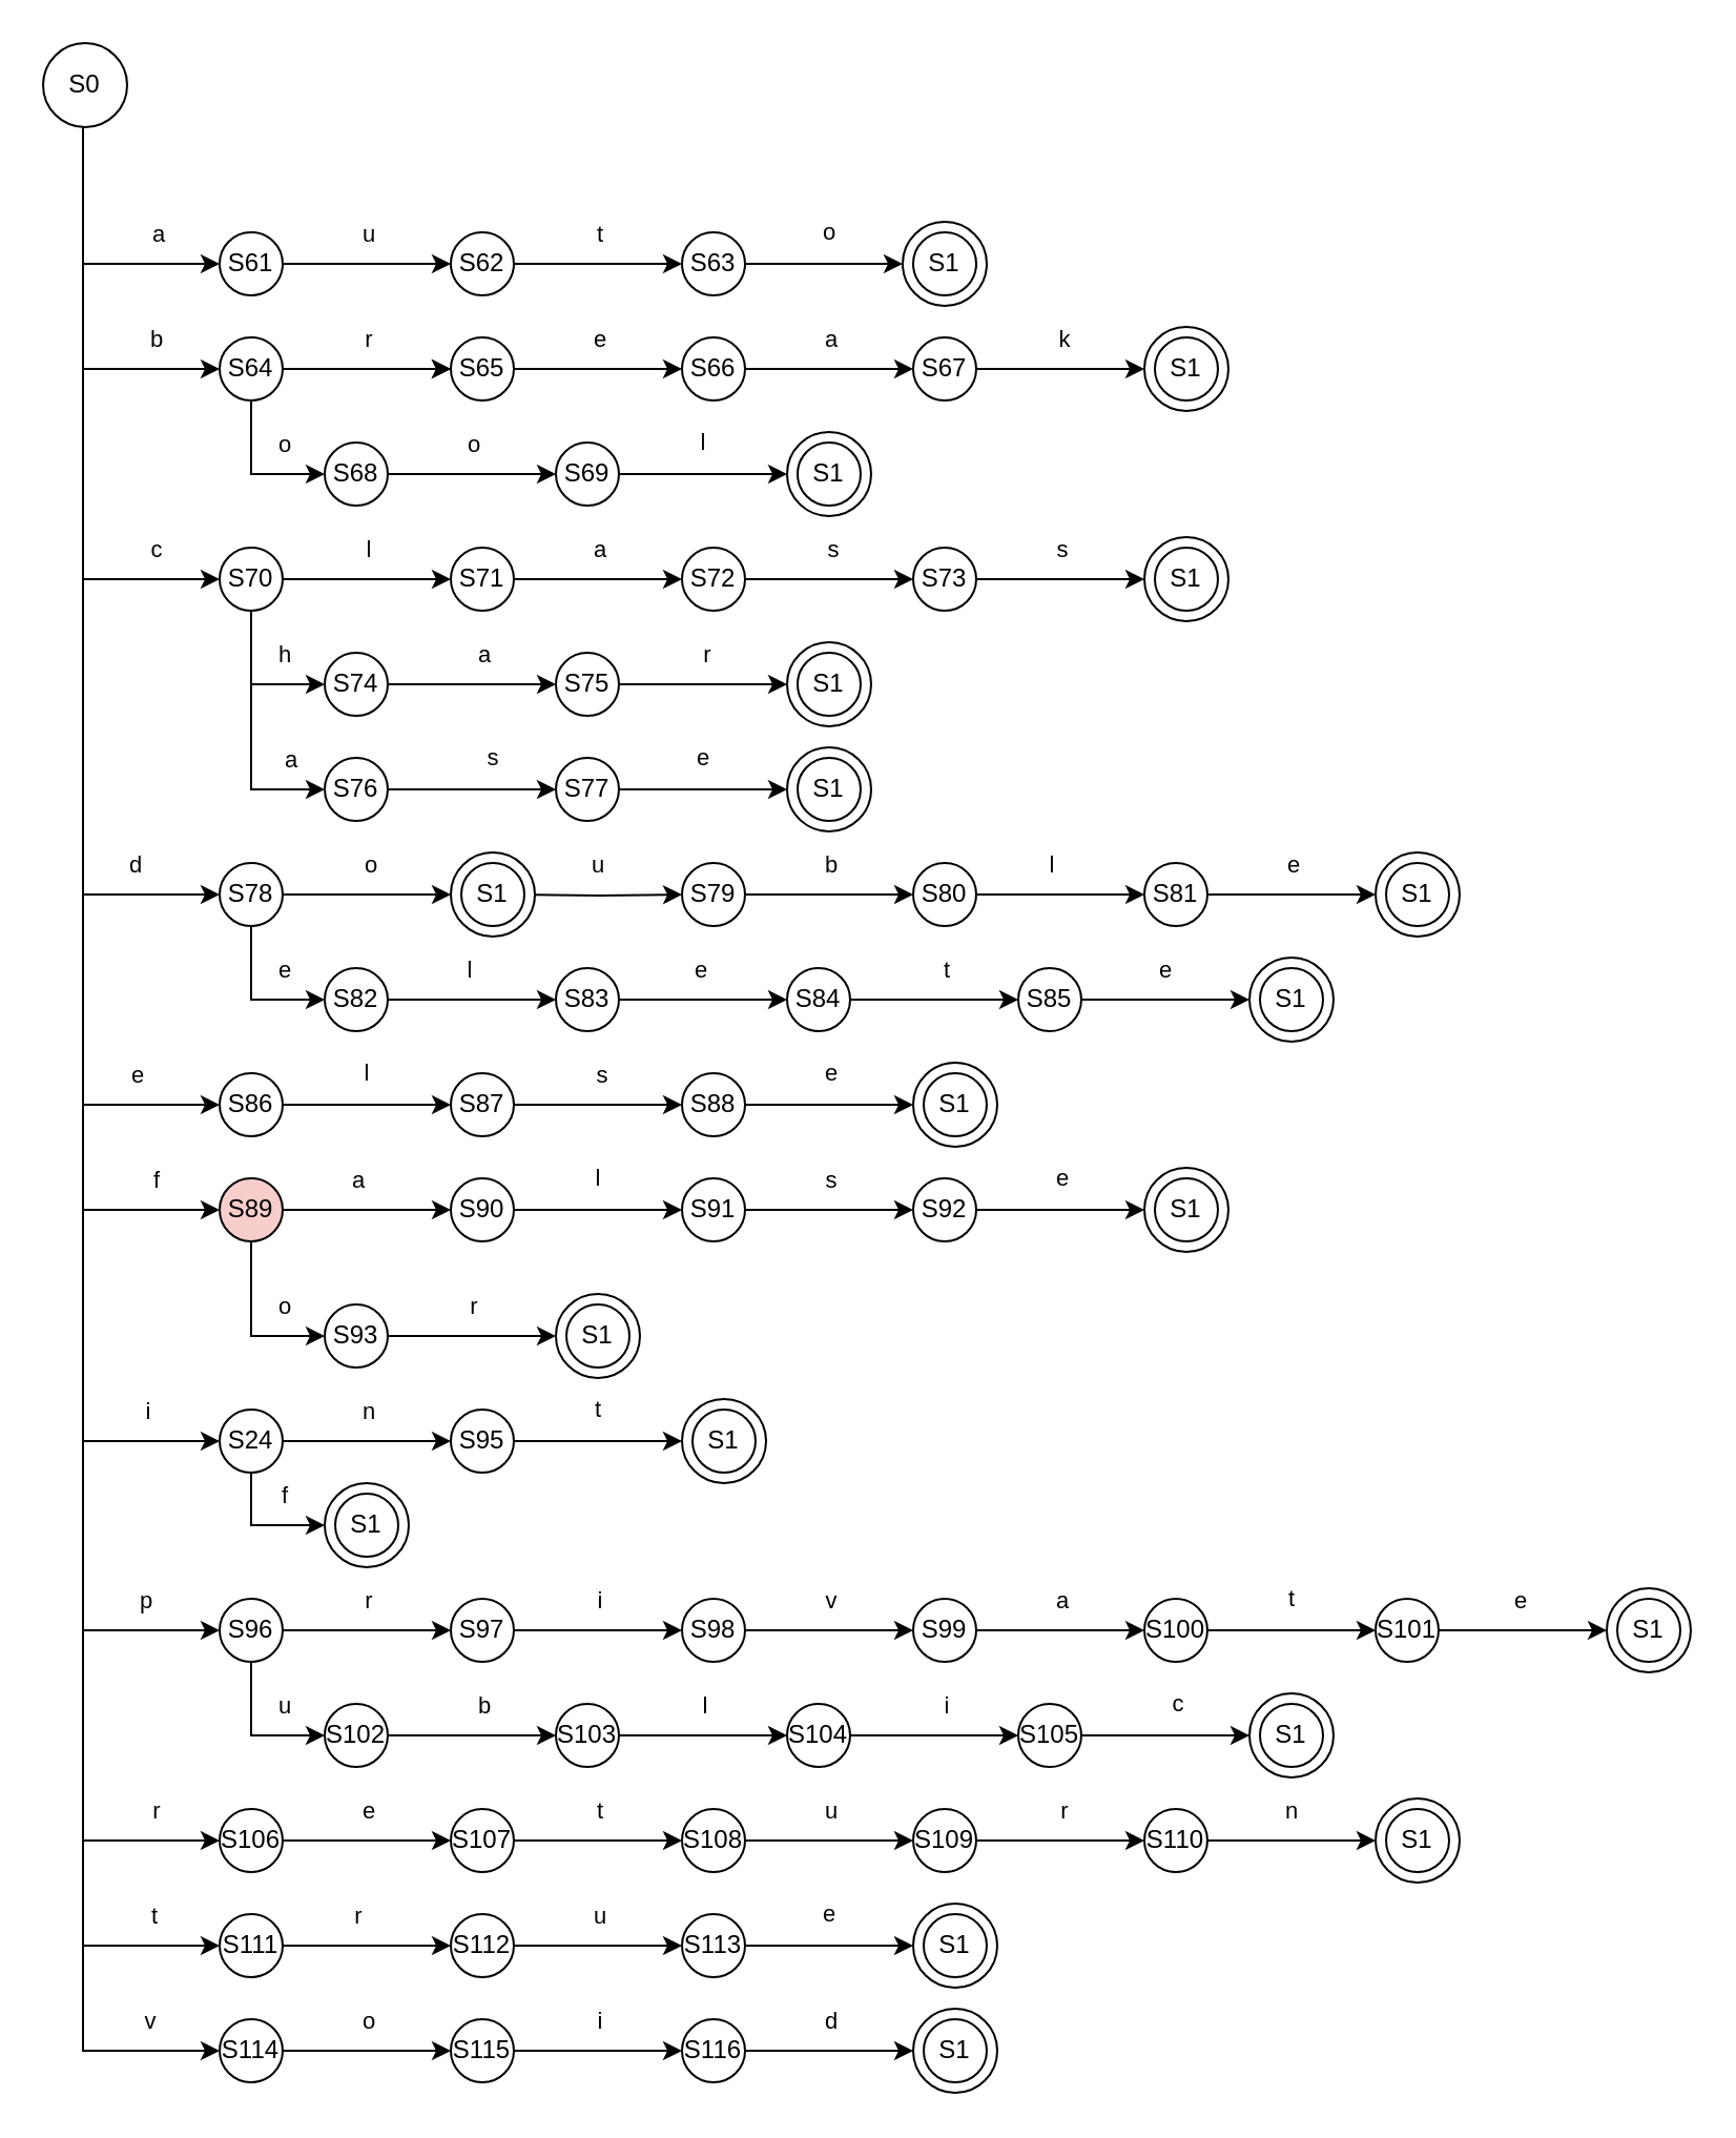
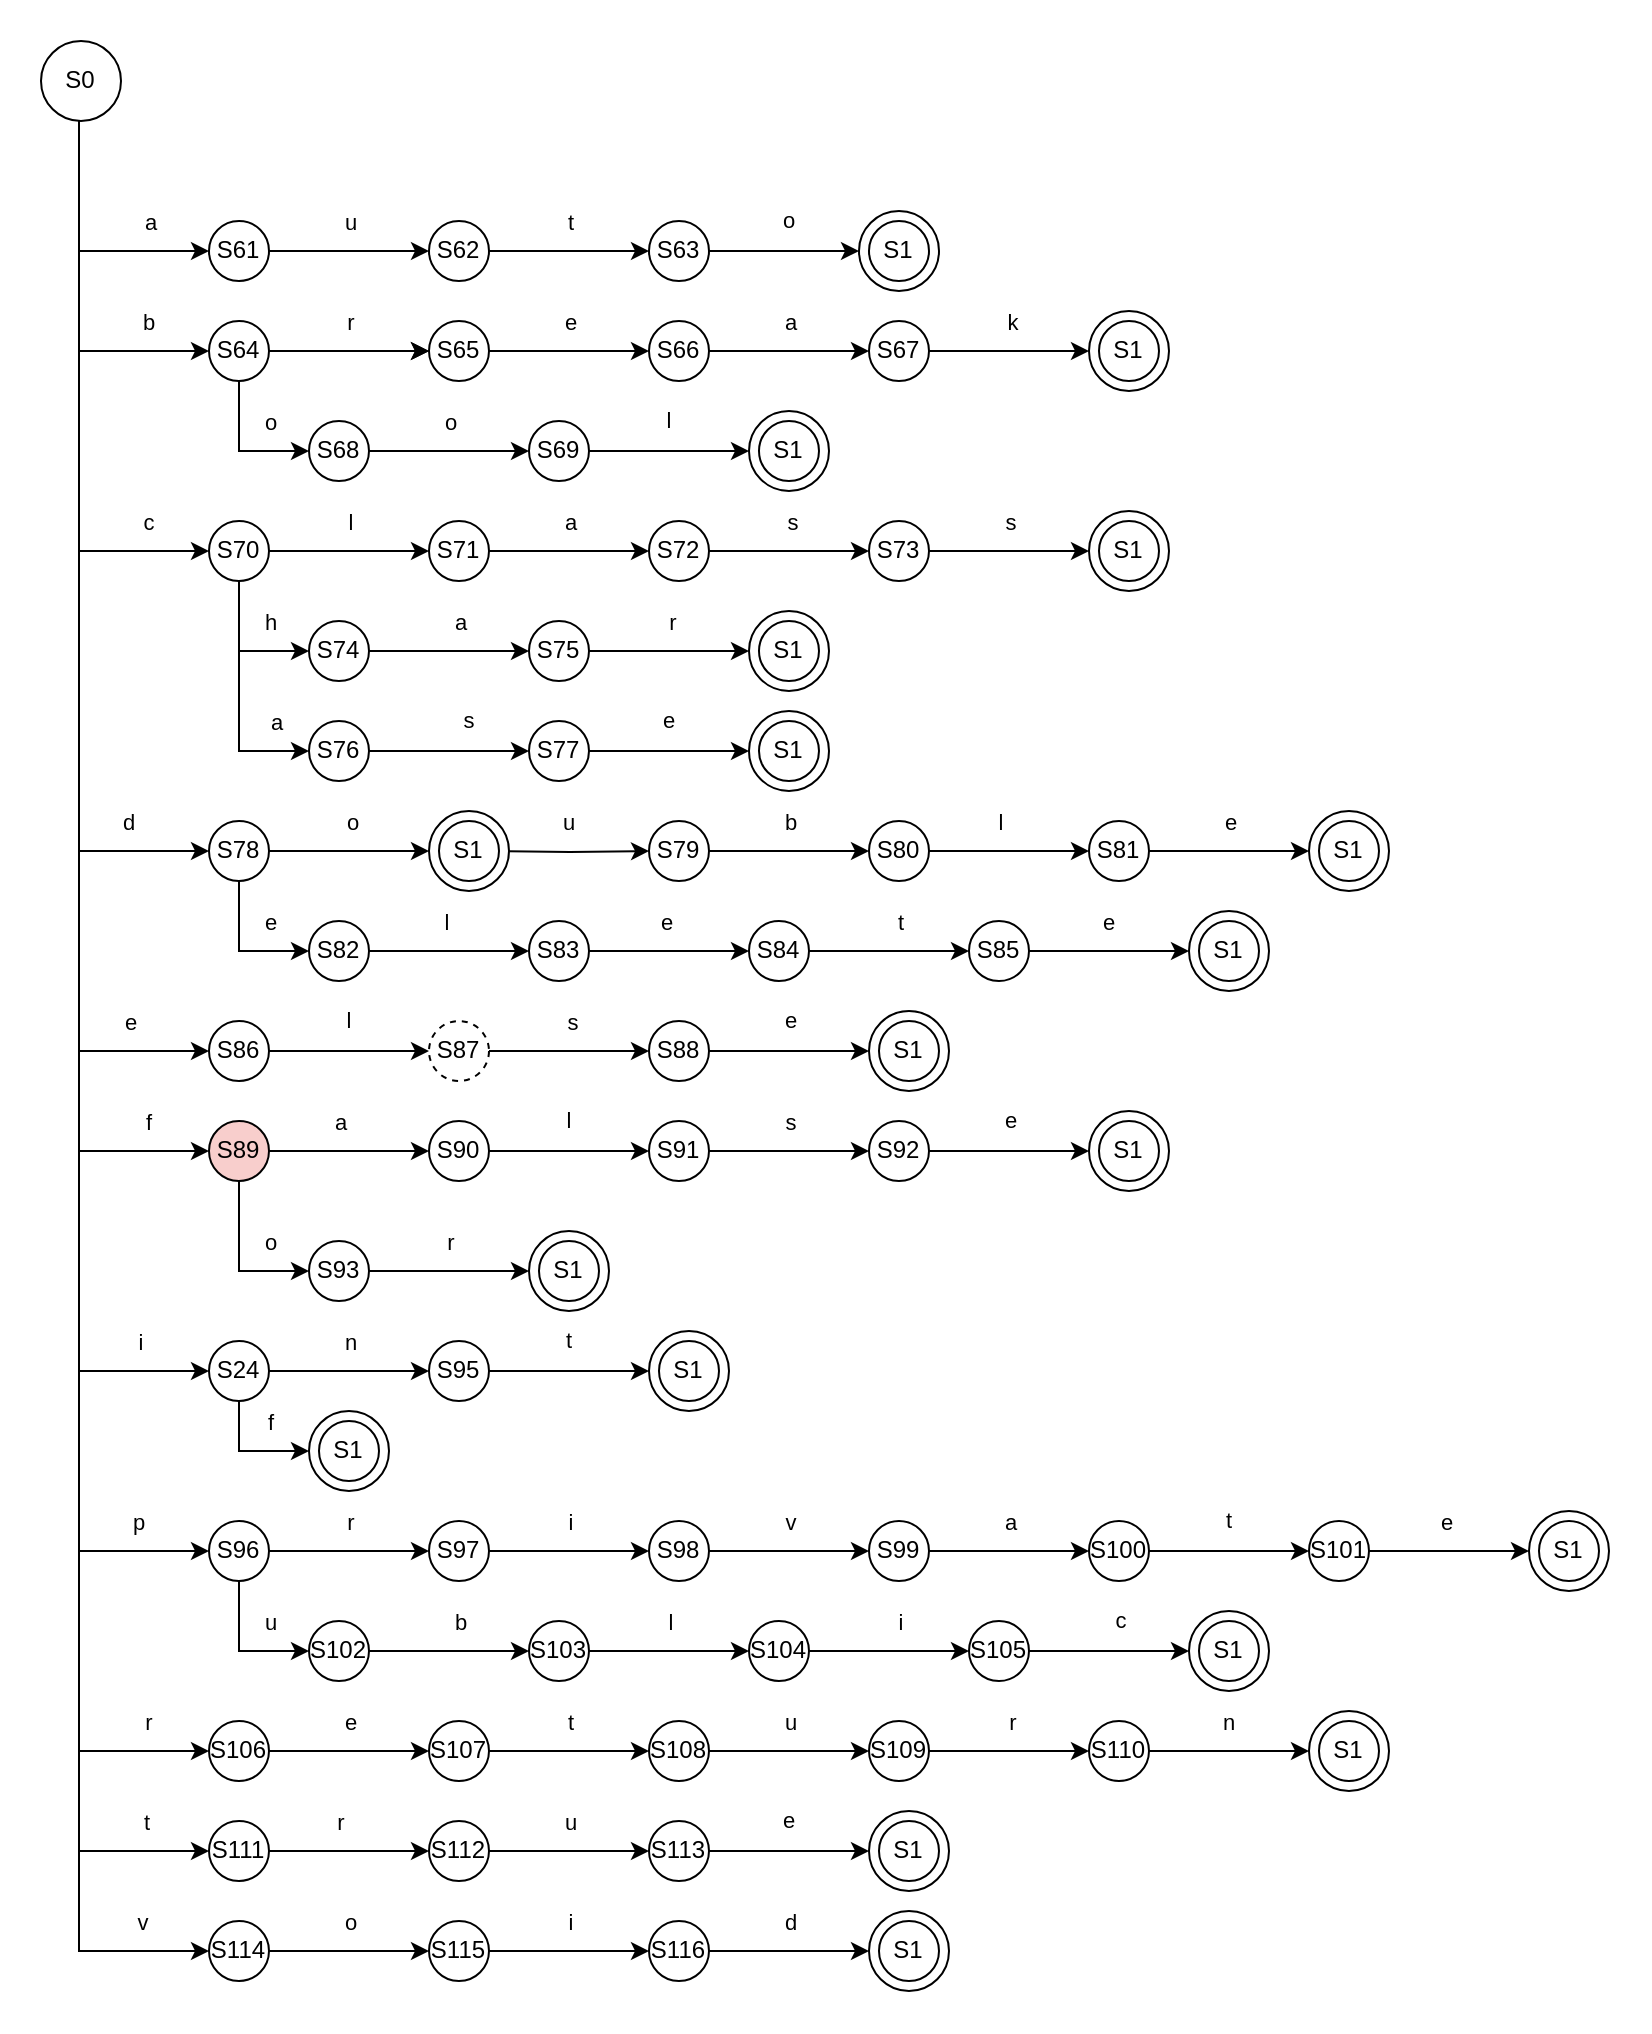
- <mxCell id="137" value="S87" style="ellipse;whiteSpace=wrap;html=1;aspect=fixed;" parent="1" vertex="1"><mxGeometry x="214" y="510" width="30" height="30" as="geometry" /></mxCell>
+ <mxCell id="137" value="S87" style="ellipse;whiteSpace=wrap;html=1;aspect=fixed;dashed=1;" parent="1" vertex="1"><mxGeometry x="214" y="510" width="30" height="30" as="geometry" /></mxCell>
